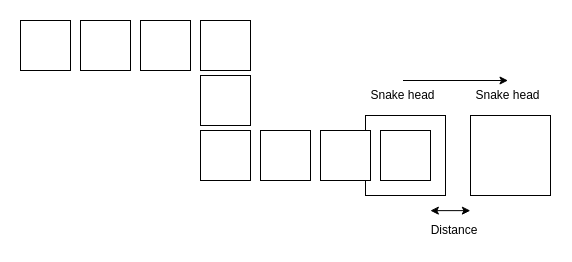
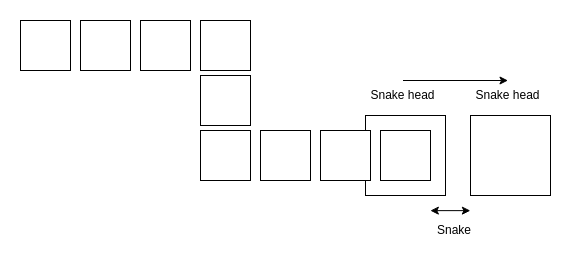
- <mxCell id="16" value="Distance" style="text;html=1;strokeColor=none;fillColor=none;align=center;verticalAlign=middle;whiteSpace=wrap;rounded=0;" vertex="1" parent="1"><mxGeometry x="413.5" y="220" width="80" height="20" as="geometry" /></mxCell>
+ <mxCell id="16" value="Snake" style="text;html=1;strokeColor=none;fillColor=none;align=center;verticalAlign=middle;whiteSpace=wrap;rounded=0;" vertex="1" parent="1"><mxGeometry x="413.5" y="220" width="80" height="20" as="geometry" /></mxCell>
